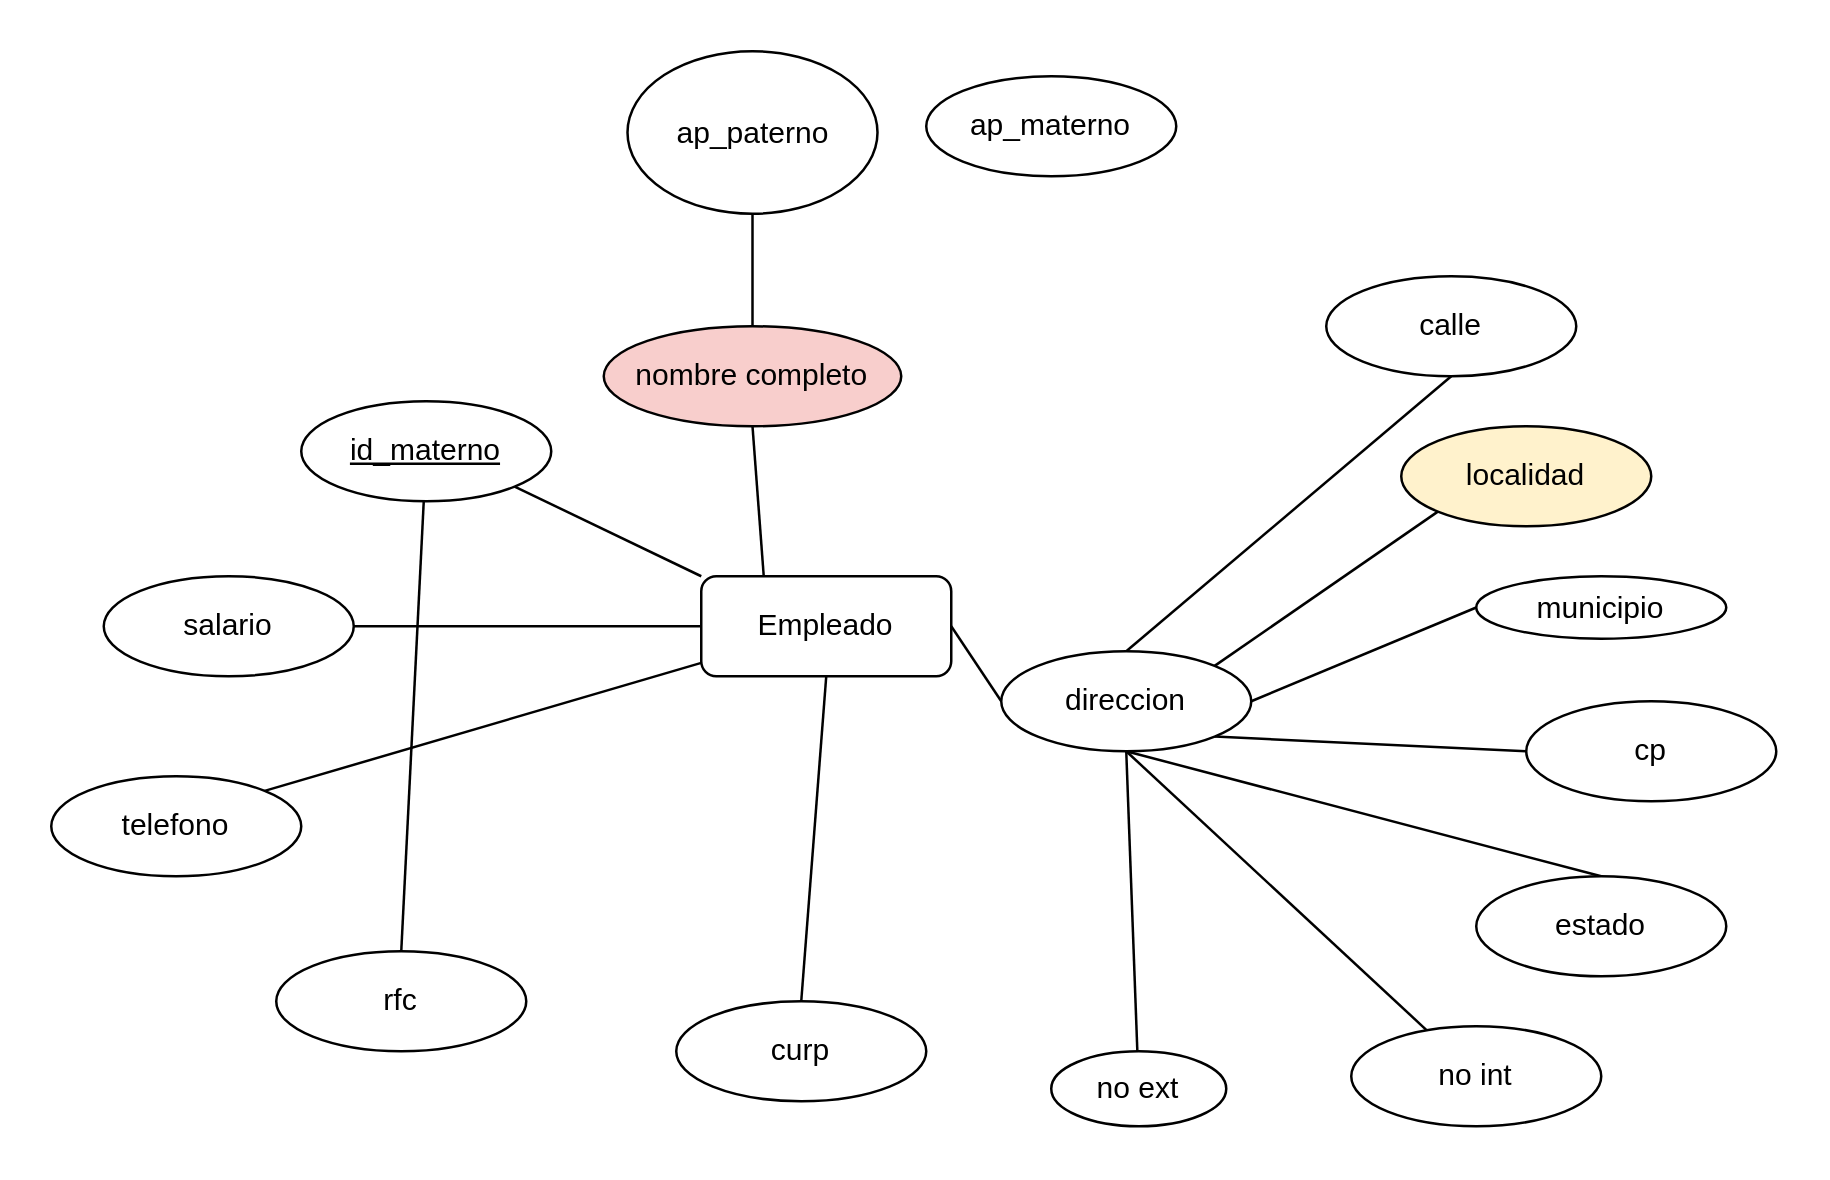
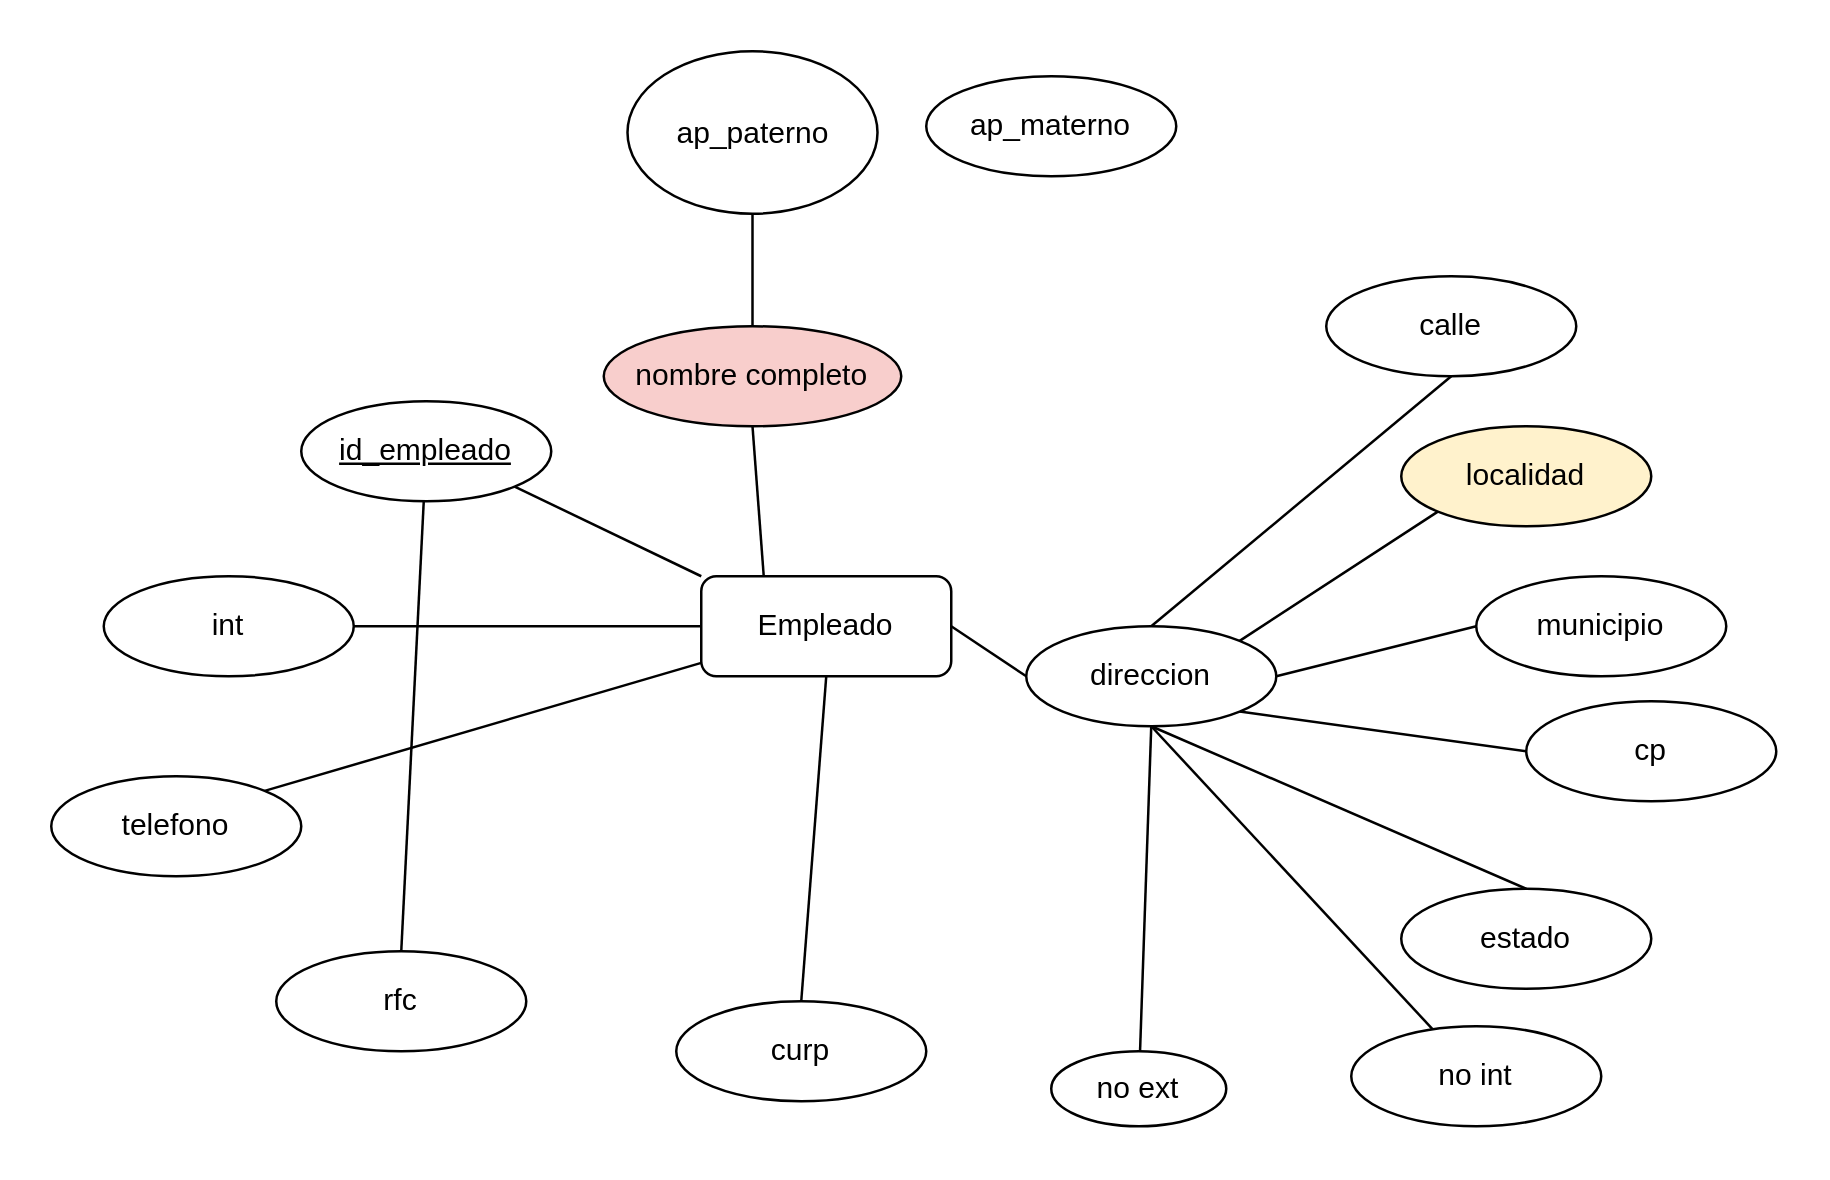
- <mxCell id="7" value="id_materno" style="ellipse;whiteSpace=wrap;html=1;align=center;fontStyle=4;rounded=1;" vertex="1" parent="1"><mxGeometry x="120" y="160" width="100" height="40" as="geometry" /></mxCell>
+ <mxCell id="7" value="id_empleado" style="ellipse;whiteSpace=wrap;html=1;align=center;fontStyle=4;rounded=1;" vertex="1" parent="1"><mxGeometry x="120" y="160" width="100" height="40" as="geometry" /></mxCell>
- <mxCell id="29" value="municipio" style="ellipse;whiteSpace=wrap;html=1;align=center;rounded=1;" vertex="1" parent="1"><mxGeometry x="590" y="230" width="100" height="25" as="geometry" /></mxCell>
+ <mxCell id="29" value="municipio" style="ellipse;whiteSpace=wrap;html=1;align=center;rounded=1;" vertex="1" parent="1"><mxGeometry x="590" y="230" width="100" height="40" as="geometry" /></mxCell>
- <mxCell id="12" value="salario" style="ellipse;whiteSpace=wrap;html=1;align=center;rounded=1;" vertex="1" parent="1"><mxGeometry x="41" y="230" width="100" height="40" as="geometry" /></mxCell>
+ <mxCell id="12" value="int" style="ellipse;whiteSpace=wrap;html=1;align=center;rounded=1;" vertex="1" parent="1"><mxGeometry x="41" y="230" width="100" height="40" as="geometry" /></mxCell>
- <mxCell id="26" value="direccion" style="ellipse;whiteSpace=wrap;html=1;align=center;rounded=1;" vertex="1" parent="1"><mxGeometry x="400" y="260" width="100" height="40" as="geometry" /></mxCell>
+ <mxCell id="26" value="direccion" style="ellipse;whiteSpace=wrap;html=1;align=center;rounded=1;" vertex="1" parent="1"><mxGeometry x="410" y="250" width="100" height="40" as="geometry" /></mxCell>
- <mxCell id="31" value="estado" style="ellipse;whiteSpace=wrap;html=1;align=center;rounded=1;" vertex="1" parent="1"><mxGeometry x="590" y="350" width="100" height="40" as="geometry" /></mxCell>
+ <mxCell id="31" value="estado" style="ellipse;whiteSpace=wrap;html=1;align=center;rounded=1;" vertex="1" parent="1"><mxGeometry x="560" y="355" width="100" height="40" as="geometry" /></mxCell>
